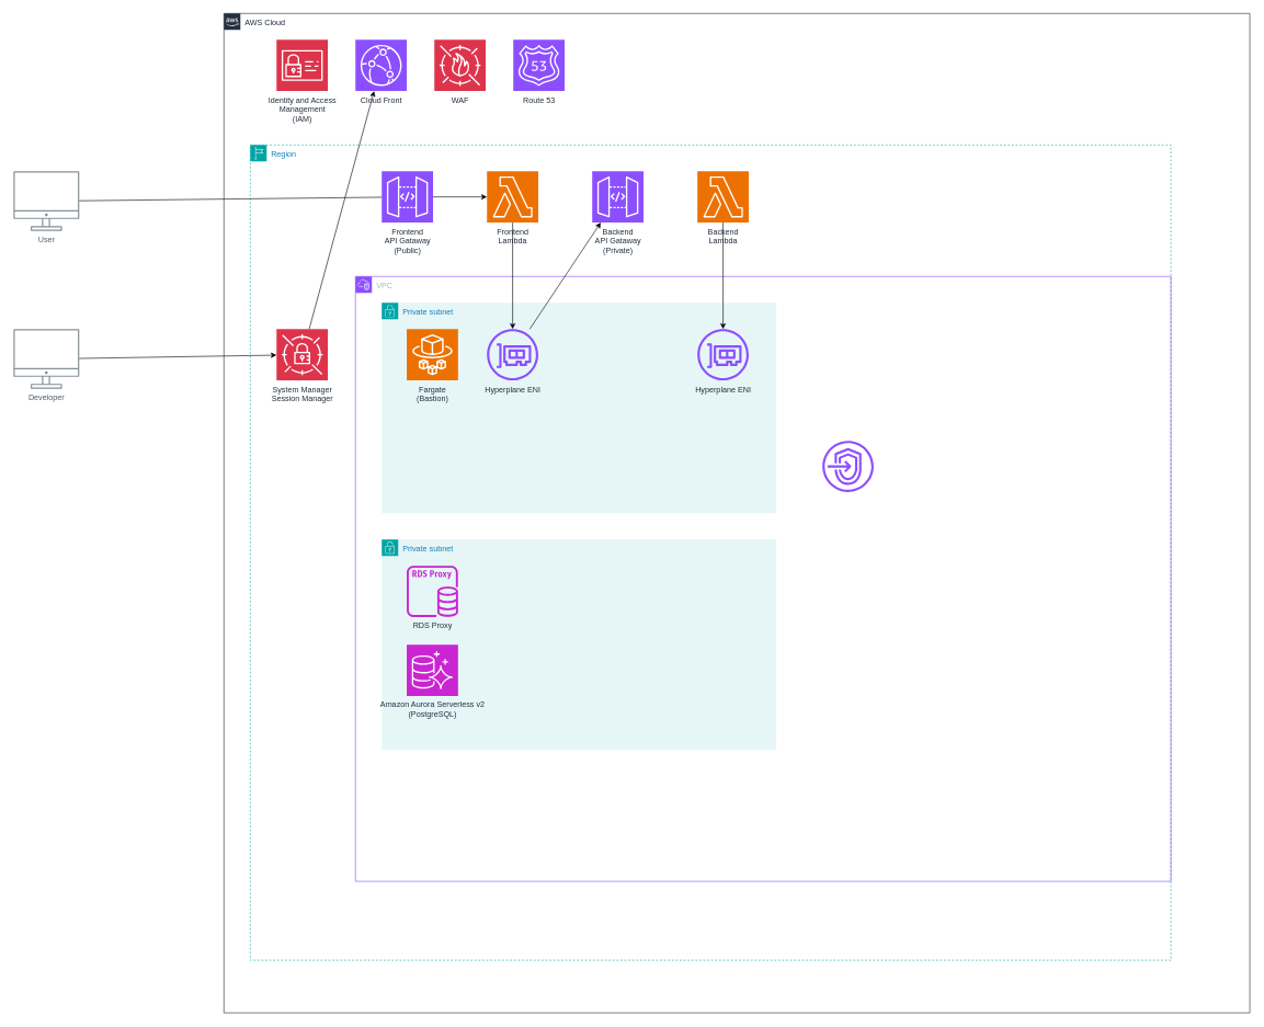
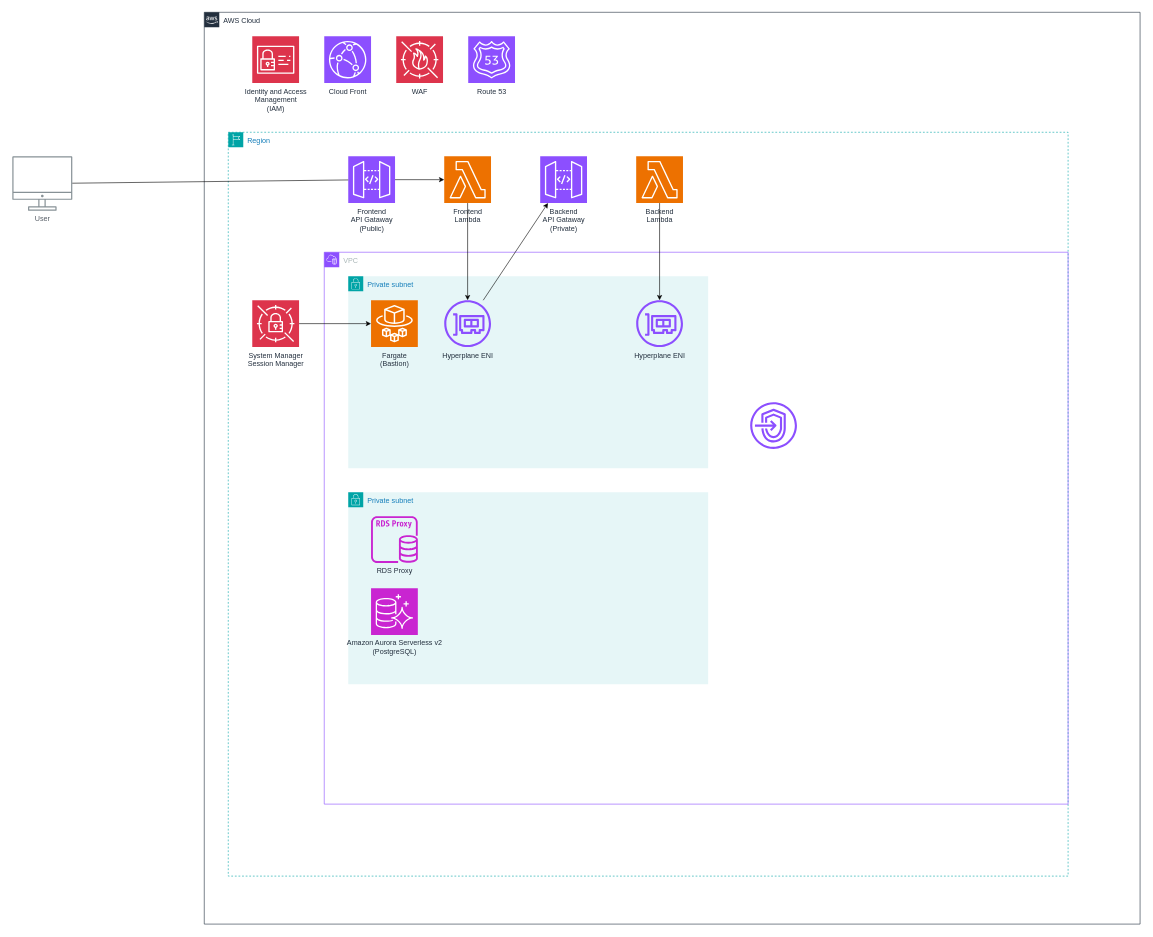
- <mxCell id="16" value="" style="rounded=0;orthogonalLoop=1;jettySize=auto;html=1;" edge="1" parent="3" source="17" target="24"><mxGeometry relative="1" as="geometry" /></mxCell>
+ <mxCell id="16" value="" style="rounded=0;orthogonalLoop=1;jettySize=auto;html=1;" edge="1" parent="3" source="17" target="9"><mxGeometry relative="1" as="geometry" /></mxCell>
- <mxCell id="29" value="" style="endArrow=classic;html=1;rounded=0;" edge="1" parent="1" source="28" target="17"><mxGeometry width="50" height="50" relative="1" as="geometry"><mxPoint x="280" y="490" as="sourcePoint" /><mxPoint x="330" y="440" as="targetPoint" /></mxGeometry></mxCell>
- <mxCell id="28" value="Developer" style="sketch=0;outlineConnect=0;gradientColor=none;fontColor=#545B64;strokeColor=none;fillColor=#879196;dashed=0;verticalLabelPosition=bottom;verticalAlign=top;align=center;html=1;fontSize=12;fontStyle=0;aspect=fixed;shape=mxgraph.aws4.illustration_desktop;pointerEvents=1" vertex="1" parent="1"><mxGeometry x="20" y="500" width="100" height="91" as="geometry" /></mxCell>
